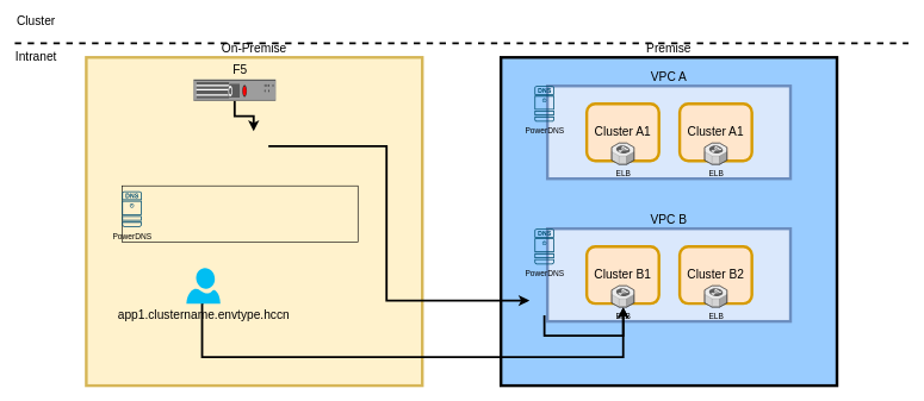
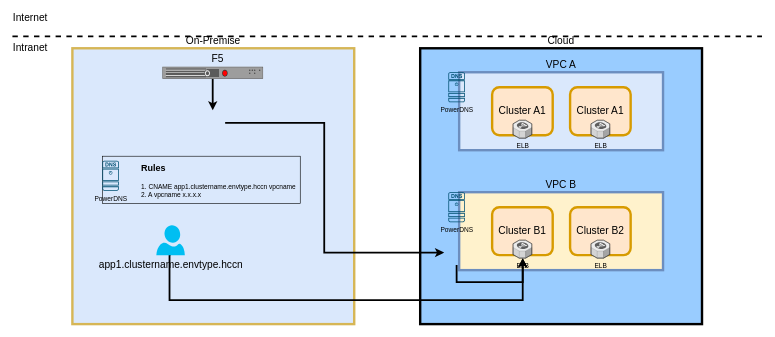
- <mxCell id="17" value="Cluster" style="text;html=1;strokeColor=none;fillColor=none;align=center;verticalAlign=middle;whiteSpace=wrap;rounded=0;labelBackgroundColor=none;fontSize=17;" vertex="1" parent="1"><mxGeometry x="30" y="20" width="40" height="20" as="geometry" /></mxCell>
+ <mxCell id="17" value="Internet" style="text;html=1;strokeColor=none;fillColor=none;align=center;verticalAlign=middle;whiteSpace=wrap;rounded=0;labelBackgroundColor=none;fontSize=17;" vertex="1" parent="1"><mxGeometry x="30" y="20" width="40" height="20" as="geometry" /></mxCell>
- <mxCell id="4" value="Premise" style="rounded=0;whiteSpace=wrap;html=1;strokeWidth=4;labelPosition=center;verticalLabelPosition=top;align=center;verticalAlign=bottom;fontSize=17;labelBorderColor=none;labelBackgroundColor=none;fillColor=#99CCFF;" vertex="1" parent="1"><mxGeometry x="700" y="80" width="470" height="460" as="geometry" /></mxCell>
+ <mxCell id="4" value="Cloud" style="rounded=0;whiteSpace=wrap;html=1;strokeWidth=4;labelPosition=center;verticalLabelPosition=top;align=center;verticalAlign=bottom;fontSize=17;labelBorderColor=none;labelBackgroundColor=none;fillColor=#99CCFF;" vertex="1" parent="1"><mxGeometry x="700" y="80" width="470" height="460" as="geometry" /></mxCell>
- <mxCell id="15" value="F5" style="strokeColor=#666666;html=1;labelPosition=center;align=center;spacingLeft=15;shadow=0;dashed=0;outlineConnect=0;shape=mxgraph.rack.f5.arx_500;labelBackgroundColor=none;fontSize=17;verticalLabelPosition=top;verticalAlign=bottom;" vertex="1" parent="1"><mxGeometry x="270" y="111" width="115" height="30" as="geometry" /></mxCell>
+ <mxCell id="15" value="F5" style="strokeColor=#666666;html=1;labelPosition=center;align=center;spacingLeft=15;shadow=0;dashed=0;outlineConnect=0;shape=mxgraph.rack.f5.arx_500;labelBackgroundColor=none;fontSize=17;verticalLabelPosition=top;verticalAlign=bottom;" vertex="1" parent="1"><mxGeometry x="270" y="111" width="168" height="20" as="geometry" /></mxCell>
+ <mxCell id="26" value="&lt;h1&gt;&lt;font style=&quot;font-size: 15px&quot;&gt;Rules&lt;/font&gt;&lt;/h1&gt;&lt;div&gt;1. CNAME app1.clustername.envtype.hccn vpcname&lt;/div&gt;&lt;div&gt;2. A vpcname x.x.x.x&lt;br&gt;&lt;/div&gt;" style="text;html=1;spacing=5;spacingTop=-20;overflow=hidden;rounded=0;labelBackgroundColor=none;fontSize=11;labelBorderColor=none;whiteSpace=wrap;" vertex="1" parent="25"><mxGeometry x="60" width="270" height="79" as="geometry" /></mxCell>
- <mxCell id="3" value="On-Premise" style="rounded=0;whiteSpace=wrap;html=1;strokeWidth=4;labelPosition=center;verticalLabelPosition=top;align=center;verticalAlign=bottom;fontSize=17;fillColor=#fff2cc;strokeColor=#d6b656;" vertex="1" parent="1"><mxGeometry x="120" y="80" width="470" height="460" as="geometry" /></mxCell>
+ <mxCell id="3" value="On-Premise" style="rounded=0;whiteSpace=wrap;html=1;strokeWidth=4;labelPosition=center;verticalLabelPosition=top;align=center;verticalAlign=bottom;fontSize=17;fillColor=#dae8fc;strokeColor=#d6b656;" vertex="1" parent="1"><mxGeometry x="120" y="80" width="470" height="460" as="geometry" /></mxCell>
- <mxCell id="6" value="&lt;div&gt;VPC B&lt;/div&gt;" style="rounded=0;whiteSpace=wrap;html=1;labelBackgroundColor=none;fontSize=17;strokeWidth=4;labelPosition=center;verticalLabelPosition=top;align=center;verticalAlign=bottom;fillColor=#dae8fc;strokeColor=#6c8ebf;" vertex="1" parent="1"><mxGeometry x="765" y="320" width="340" height="130" as="geometry" /></mxCell>
+ <mxCell id="6" value="&lt;div&gt;VPC B&lt;/div&gt;" style="rounded=0;whiteSpace=wrap;html=1;labelBackgroundColor=none;fontSize=17;strokeWidth=4;labelPosition=center;verticalLabelPosition=top;align=center;verticalAlign=bottom;fillColor=#fff2cc;strokeColor=#6c8ebf;" vertex="1" parent="1"><mxGeometry x="765" y="320" width="340" height="130" as="geometry" /></mxCell>
